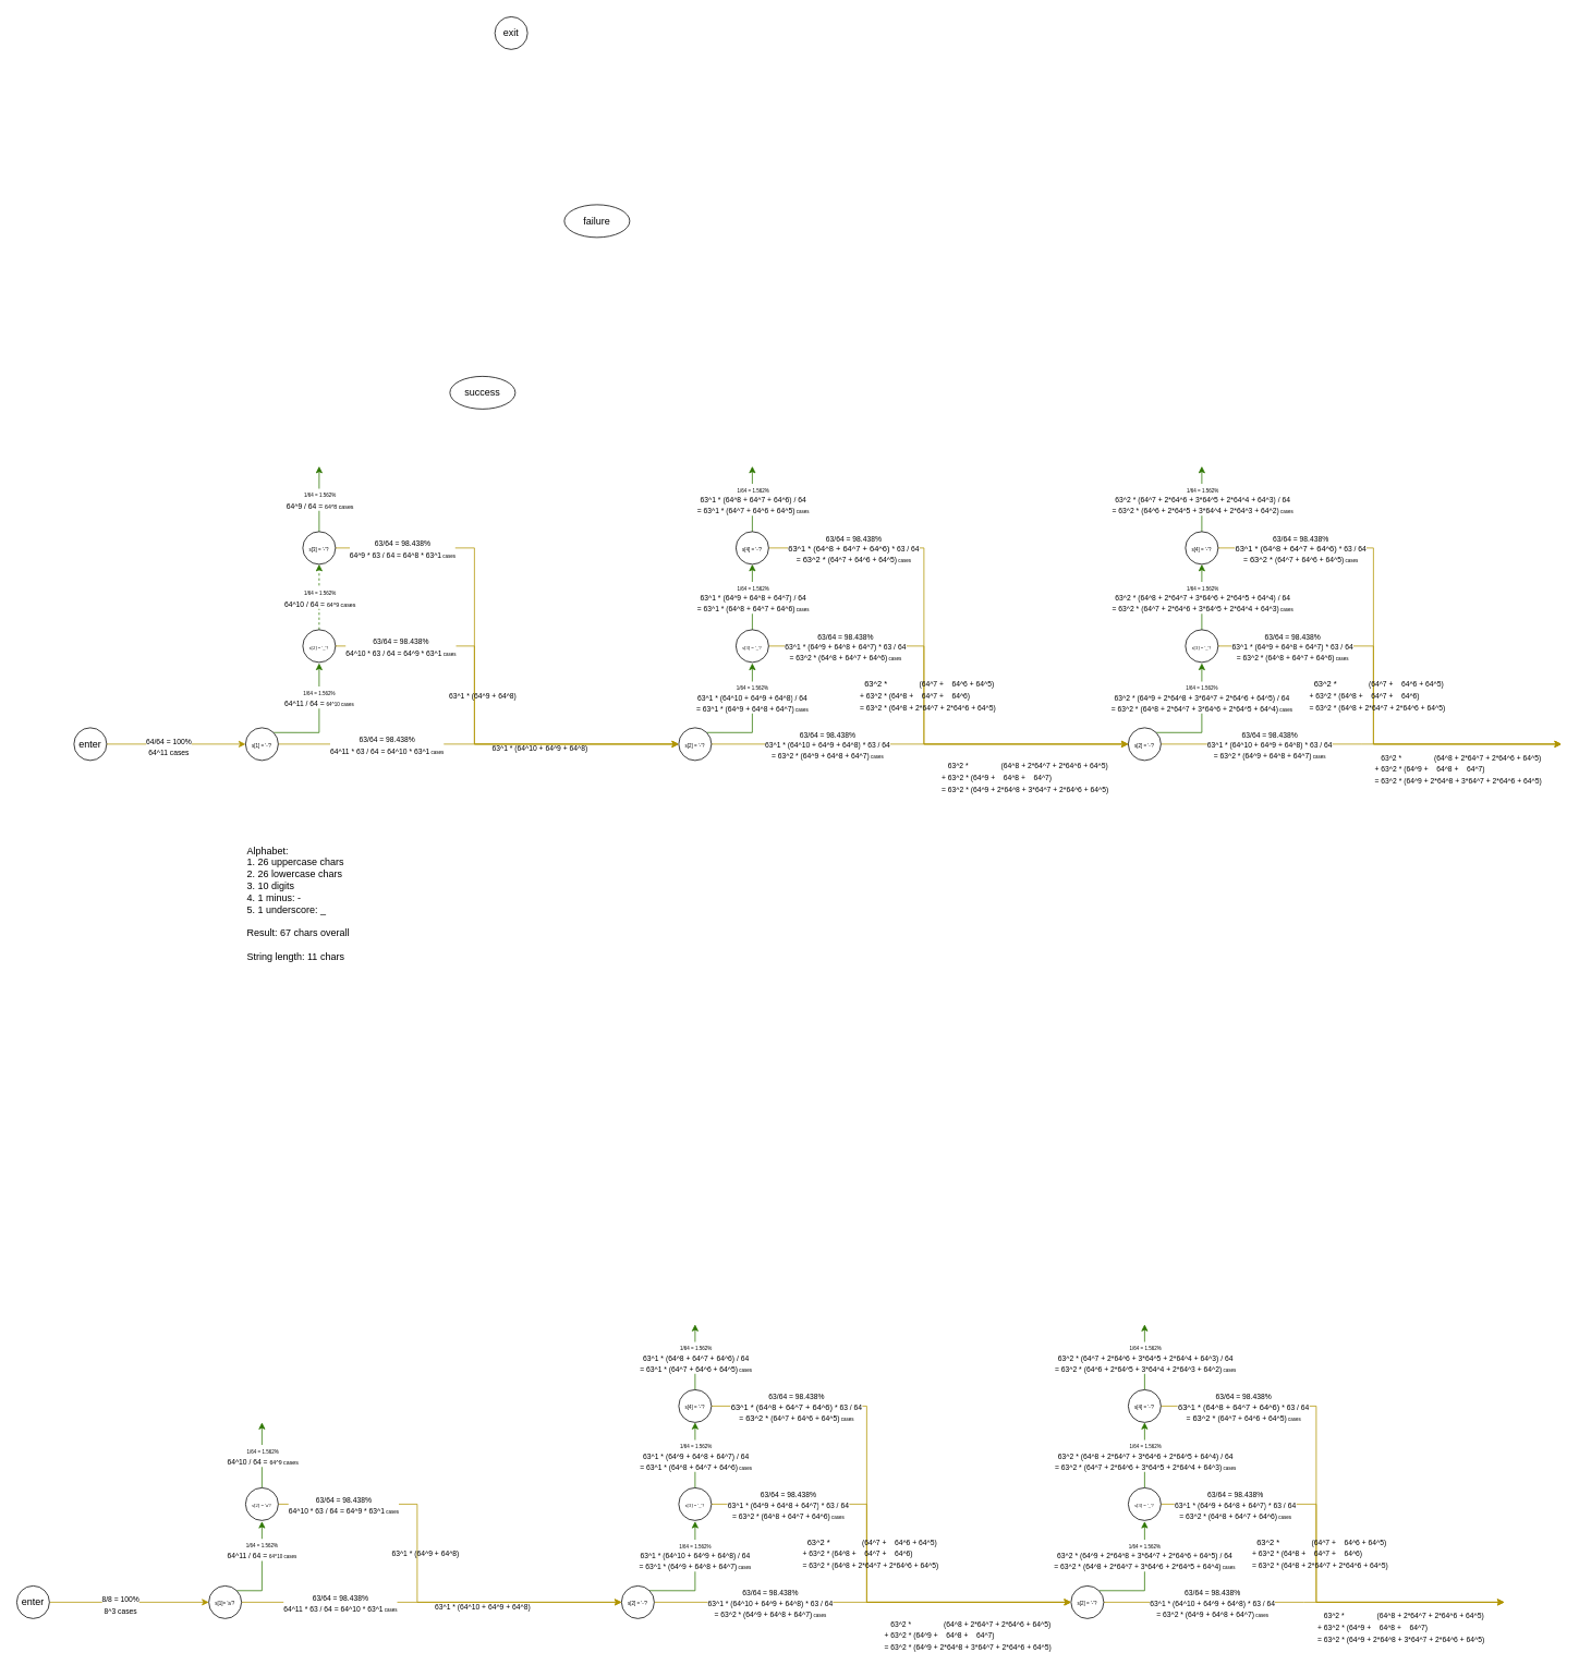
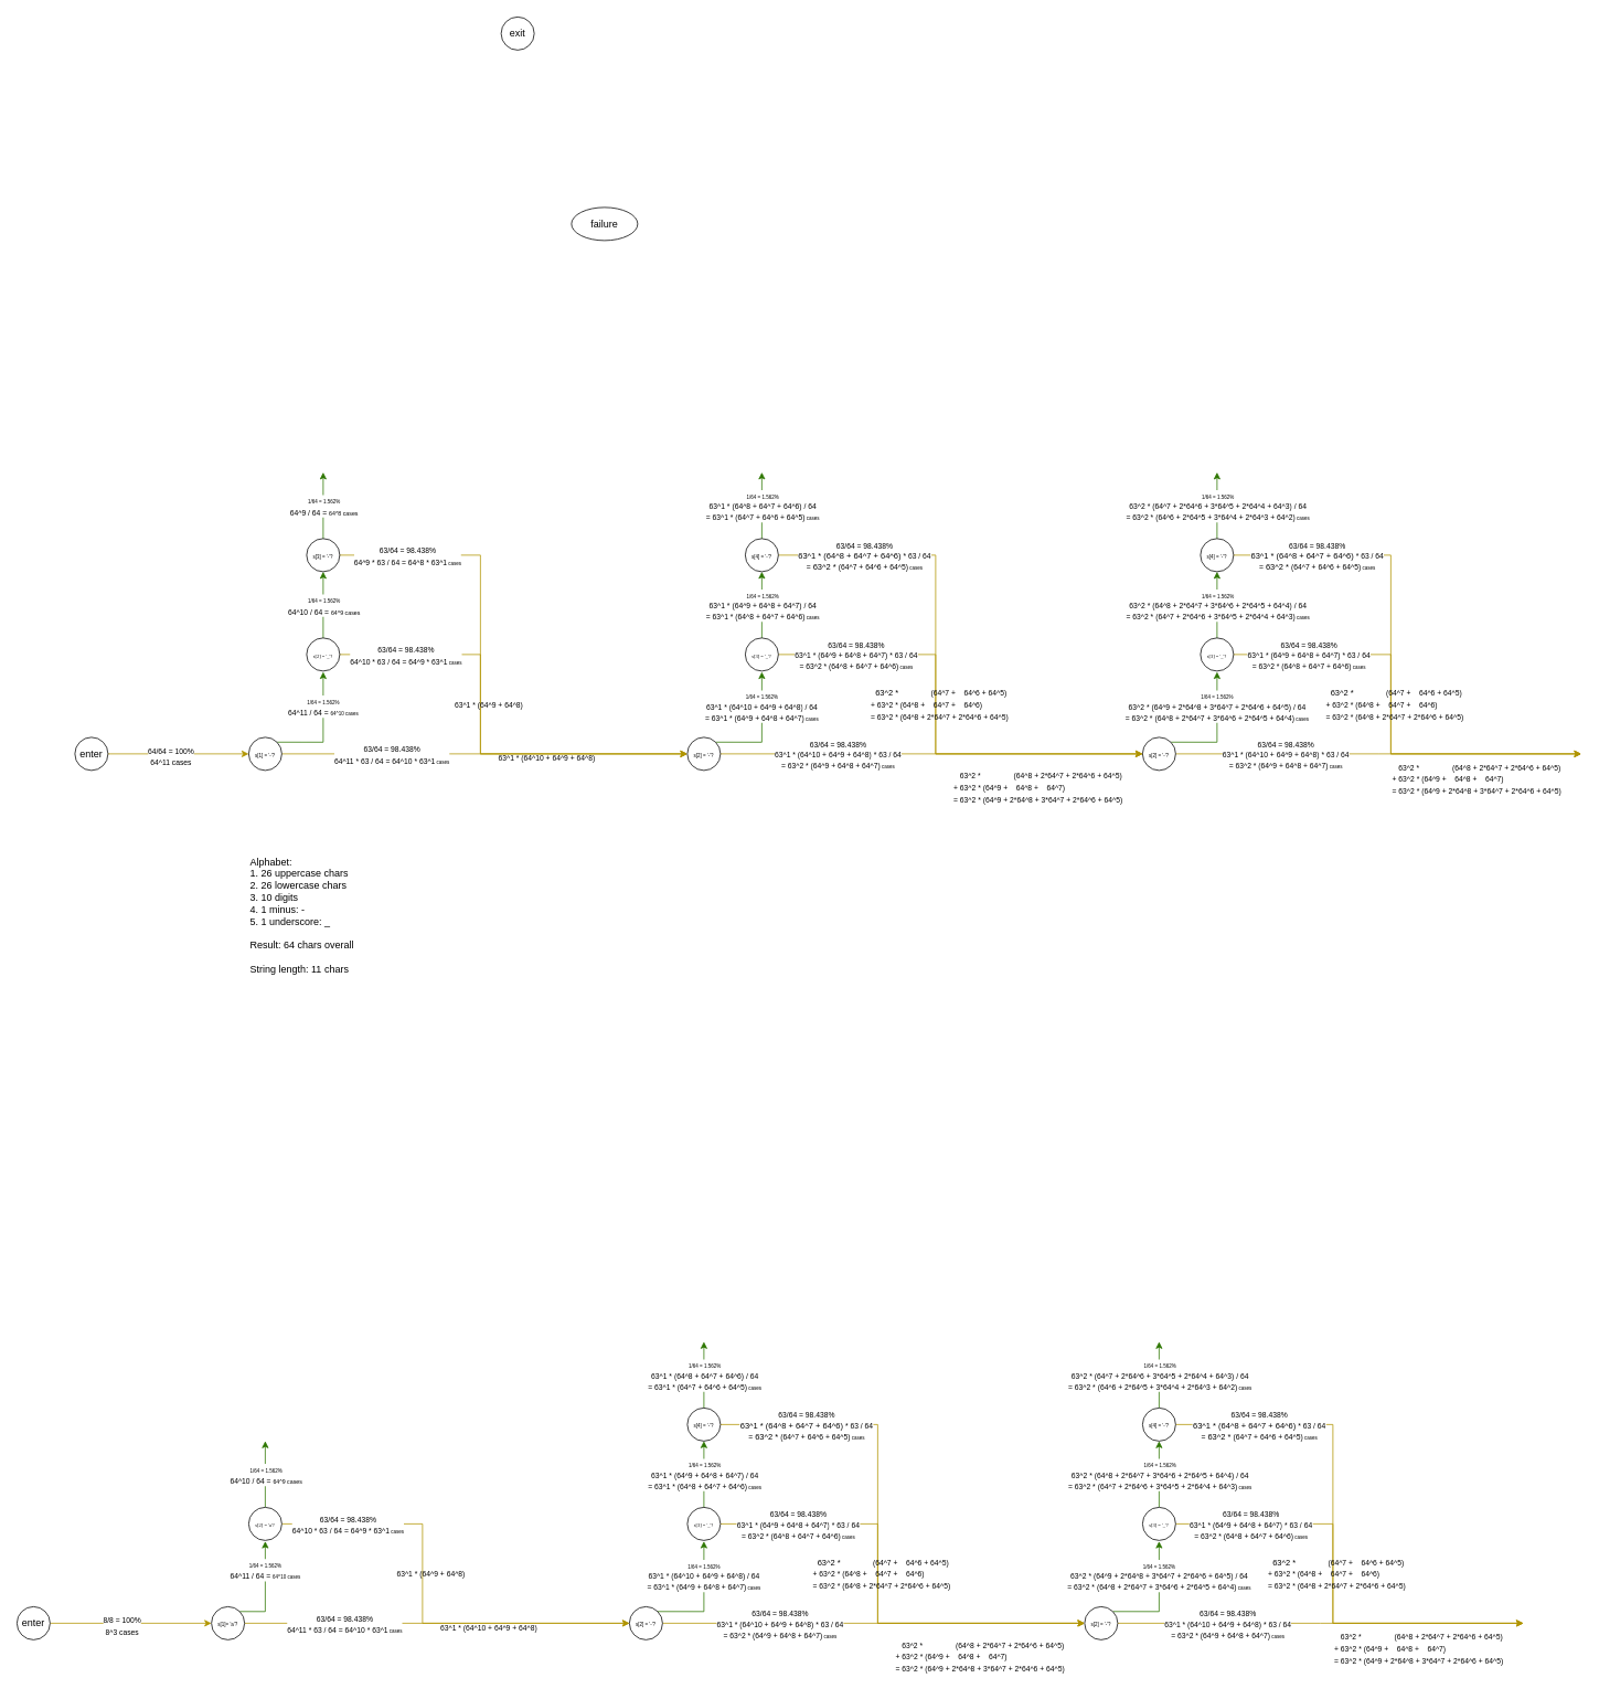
- <mxCell id="19" value="success" style="ellipse;whiteSpace=wrap;html=1;" parent="1" vertex="1"><mxGeometry x="550" y="460" width="80" height="40" as="geometry" /></mxCell>
- <mxCell id="2" style="edgeStyle=orthogonalEdgeStyle;rounded=0;orthogonalLoop=1;jettySize=auto;html=1;fillColor=#60a917;strokeColor=#2D7600;dashed=1;" parent="1" source="8" target="18" edge="1"><mxGeometry relative="1" as="geometry" /></mxCell>
+ <mxCell id="2" style="edgeStyle=orthogonalEdgeStyle;rounded=0;orthogonalLoop=1;jettySize=auto;html=1;fillColor=#60a917;strokeColor=#2D7600;" parent="1" source="8" target="18" edge="1"><mxGeometry relative="1" as="geometry" /></mxCell>
- <mxCell id="26" value="Alphabet:&lt;div&gt;1. 26 uppercase chars&lt;/div&gt;&lt;div&gt;2. 26 lowercase chars&lt;/div&gt;&lt;div&gt;3. 10 digits&lt;/div&gt;&lt;div&gt;4. 1 minus: -&lt;/div&gt;&lt;div&gt;&lt;span style=&quot;background-color: transparent; color: light-dark(rgb(0, 0, 0), rgb(255, 255, 255));&quot;&gt;5. 1 underscore:&lt;/span&gt;&lt;span style=&quot;background-color: transparent; color: light-dark(rgb(0, 0, 0), rgb(255, 255, 255));&quot;&gt;&amp;nbsp;&lt;/span&gt;_&lt;br&gt;&lt;br&gt;Result: 67 chars overall&lt;/div&gt;&lt;div&gt;&lt;br&gt;&lt;/div&gt;&lt;div&gt;String length: 11 chars&lt;/div&gt;" style="text;html=1;align=left;verticalAlign=middle;resizable=0;points=[];autosize=1;strokeColor=none;fillColor=none;" parent="1" vertex="1"><mxGeometry x="300" y="1025" width="150" height="160" as="geometry" /></mxCell>
+ <mxCell id="26" value="Alphabet:&lt;div&gt;1. 26 uppercase chars&lt;/div&gt;&lt;div&gt;2. 26 lowercase chars&lt;/div&gt;&lt;div&gt;3. 10 digits&lt;/div&gt;&lt;div&gt;4. 1 minus: -&lt;/div&gt;&lt;div&gt;&lt;span style=&quot;background-color: transparent; color: light-dark(rgb(0, 0, 0), rgb(255, 255, 255));&quot;&gt;5. 1 underscore:&lt;/span&gt;&lt;span style=&quot;background-color: transparent; color: light-dark(rgb(0, 0, 0), rgb(255, 255, 255));&quot;&gt;&amp;nbsp;&lt;/span&gt;_&lt;br&gt;&lt;br&gt;Result: 64 chars overall&lt;/div&gt;&lt;div&gt;&lt;br&gt;&lt;/div&gt;&lt;div&gt;String length: 11 chars&lt;/div&gt;" style="text;html=1;align=left;verticalAlign=middle;resizable=0;points=[];autosize=1;strokeColor=none;fillColor=none;" parent="1" vertex="1"><mxGeometry x="300" y="1025" width="150" height="160" as="geometry" /></mxCell>
